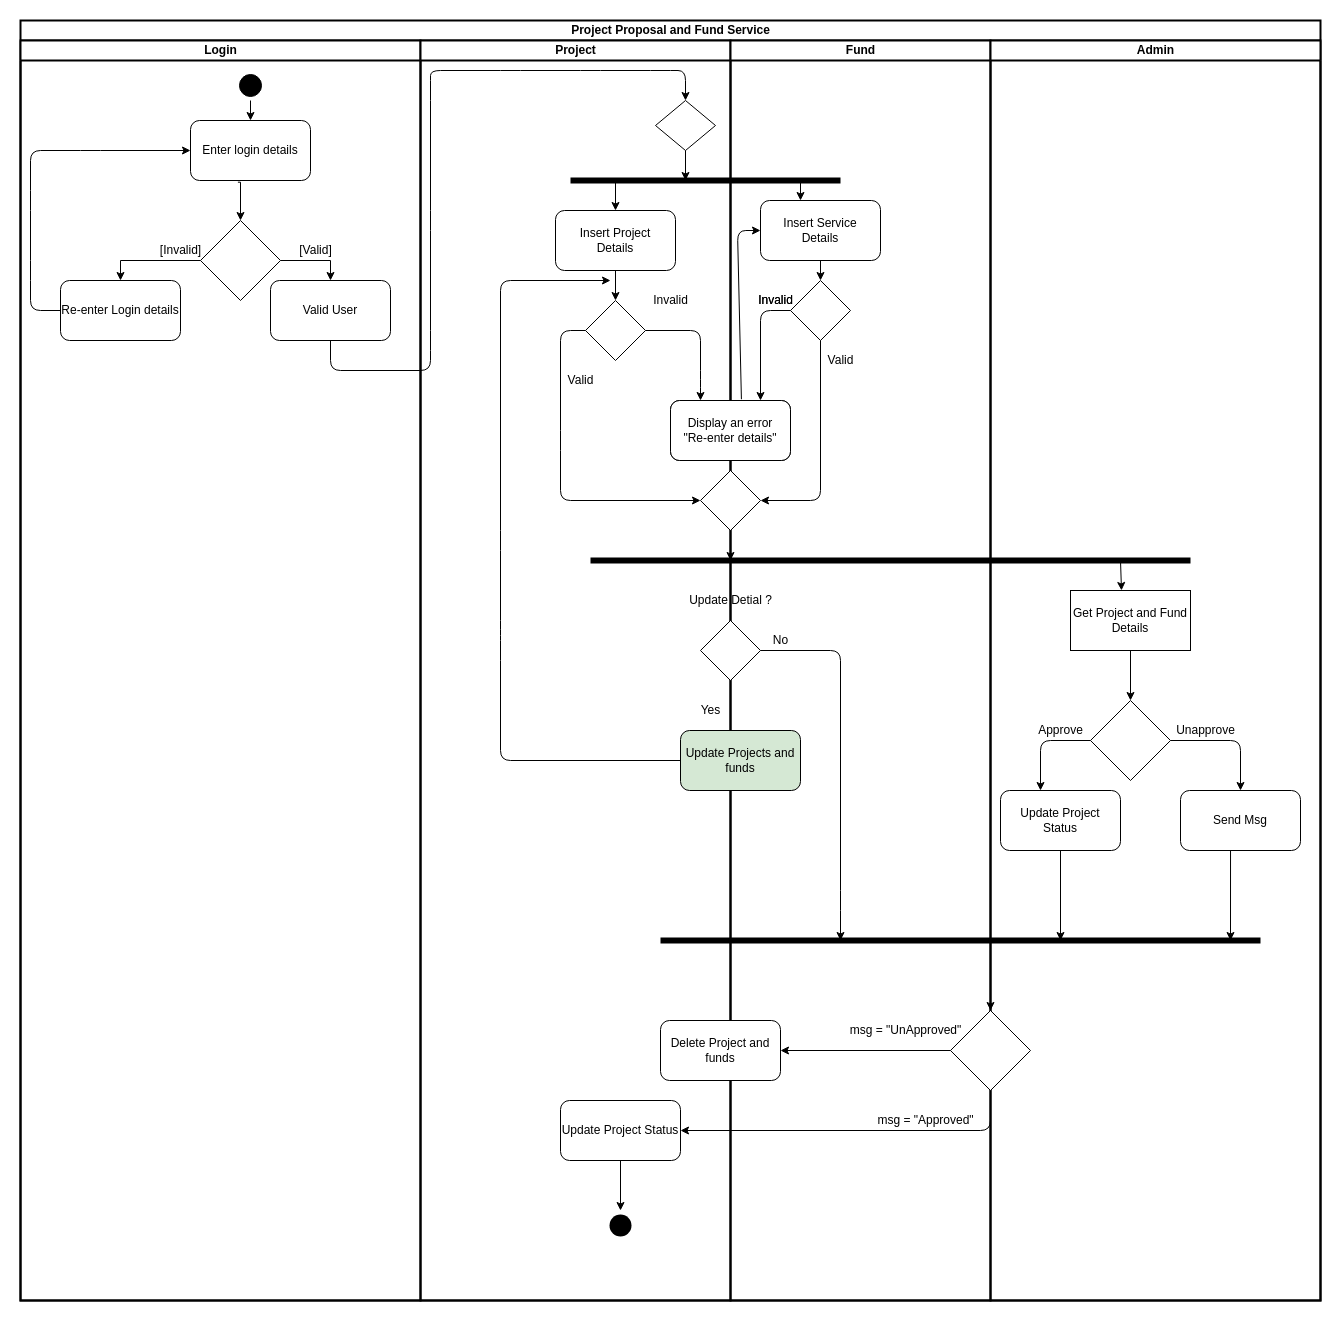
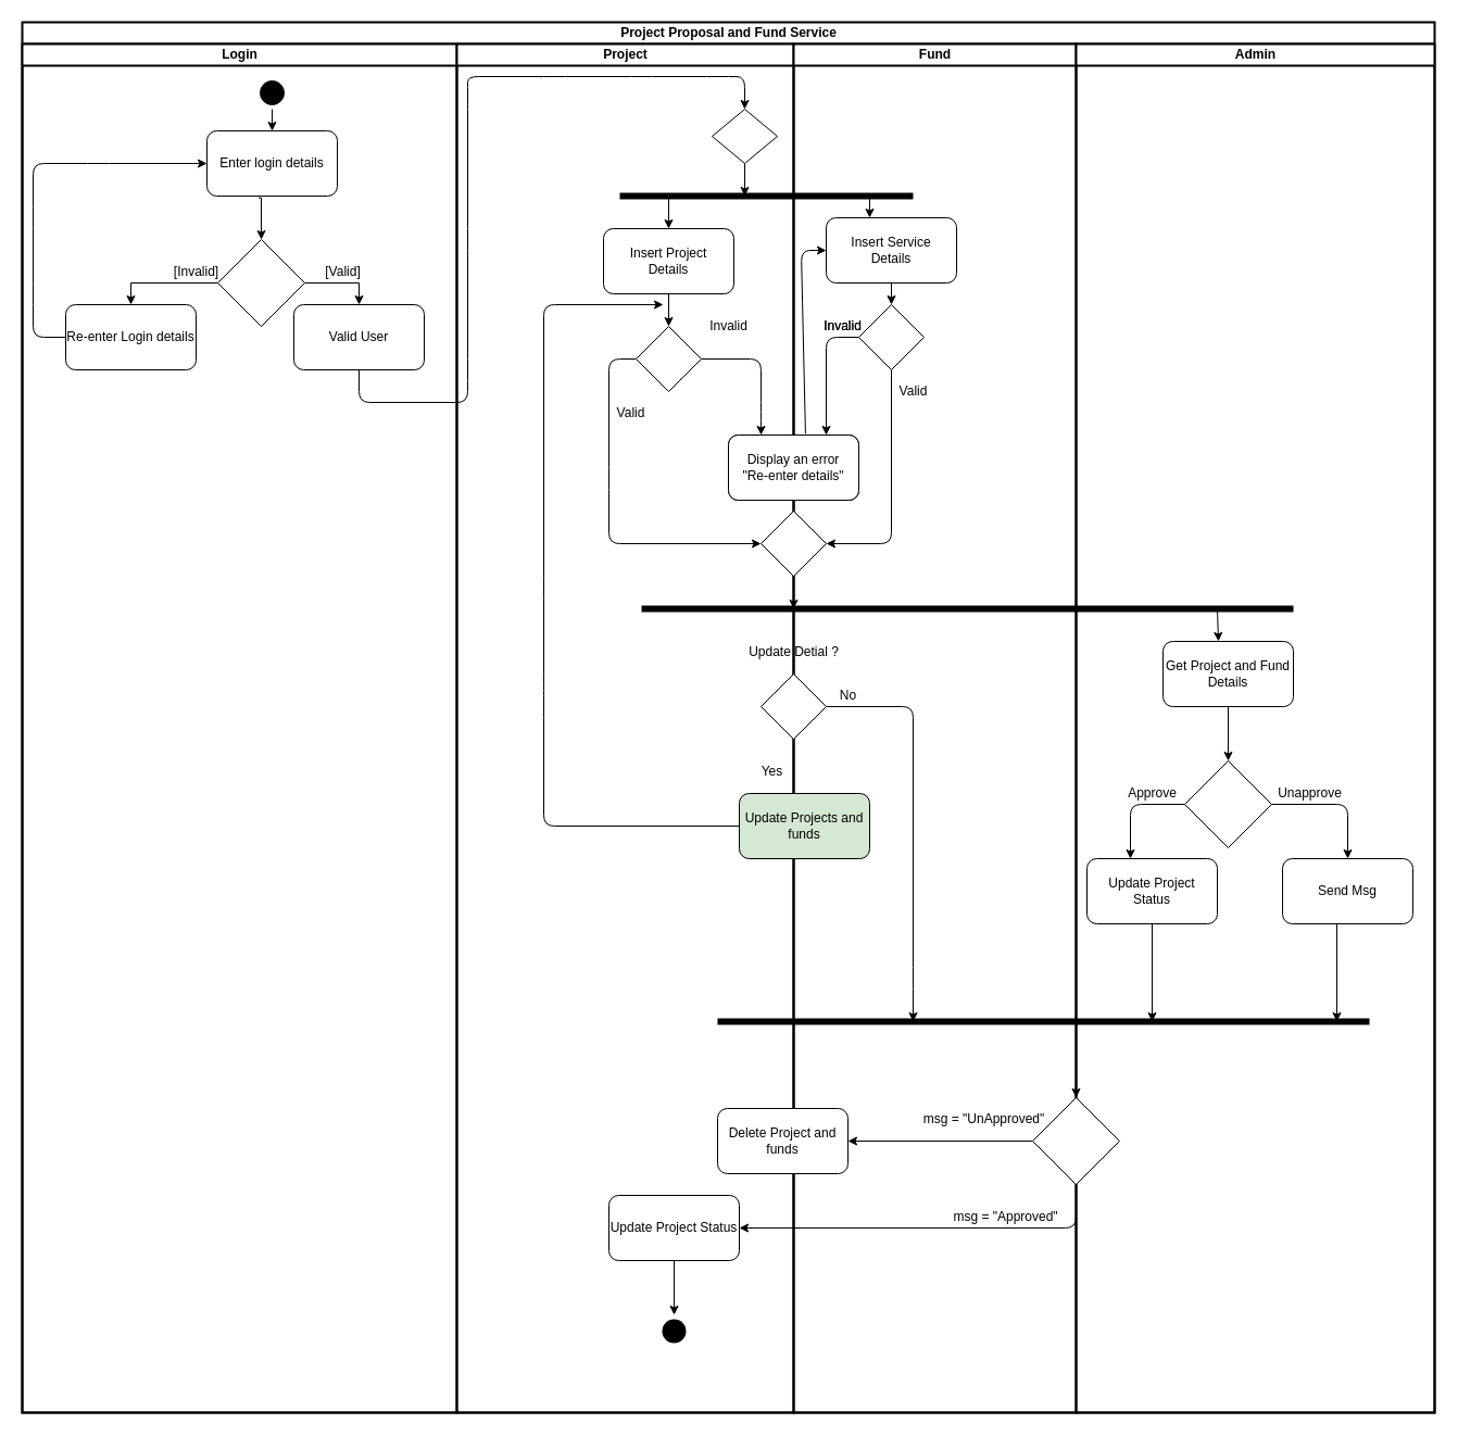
- <mxCell id="60" value="Get Project and Fund Details" style="whiteSpace=wrap;html=1;strokeColor=#000000;rounded=0;" vertex="1" parent="59"><mxGeometry x="80" y="550" width="120" height="60" as="geometry" /></mxCell>
+ <mxCell id="60" value="Get Project and Fund Details" style="rounded=1;whiteSpace=wrap;html=1;strokeColor=#000000;" vertex="1" parent="59"><mxGeometry x="80" y="550" width="120" height="60" as="geometry" /></mxCell>
